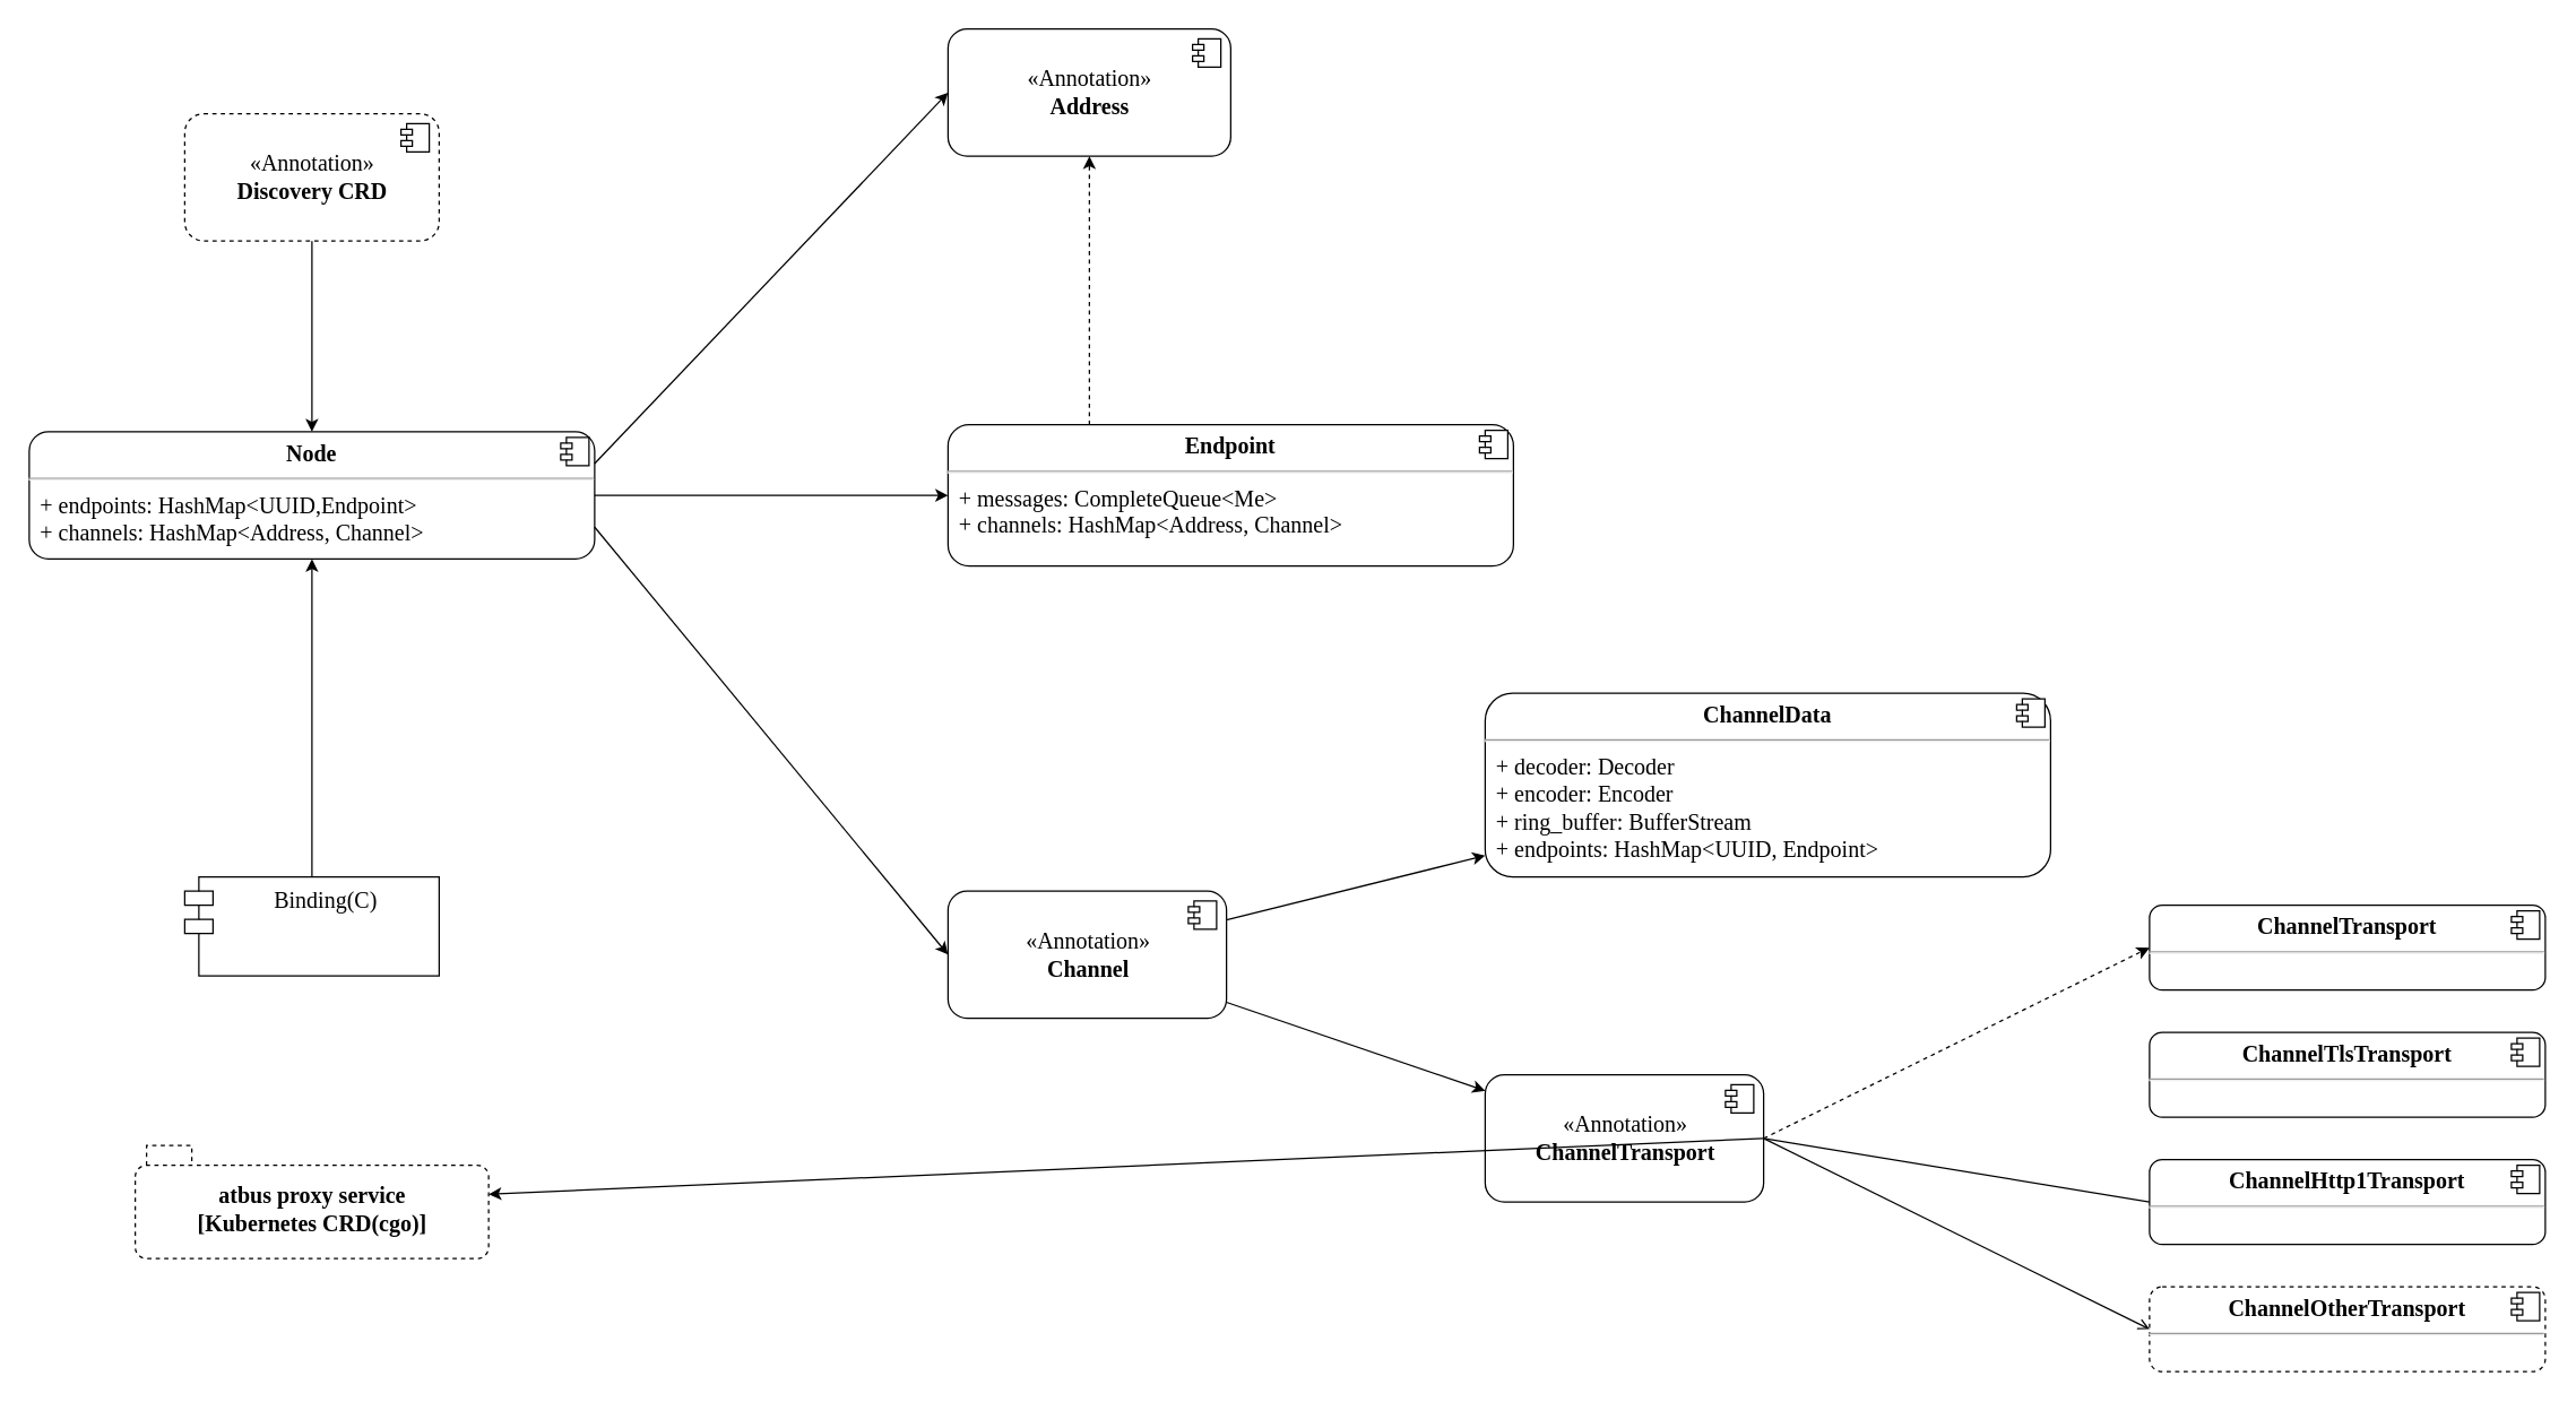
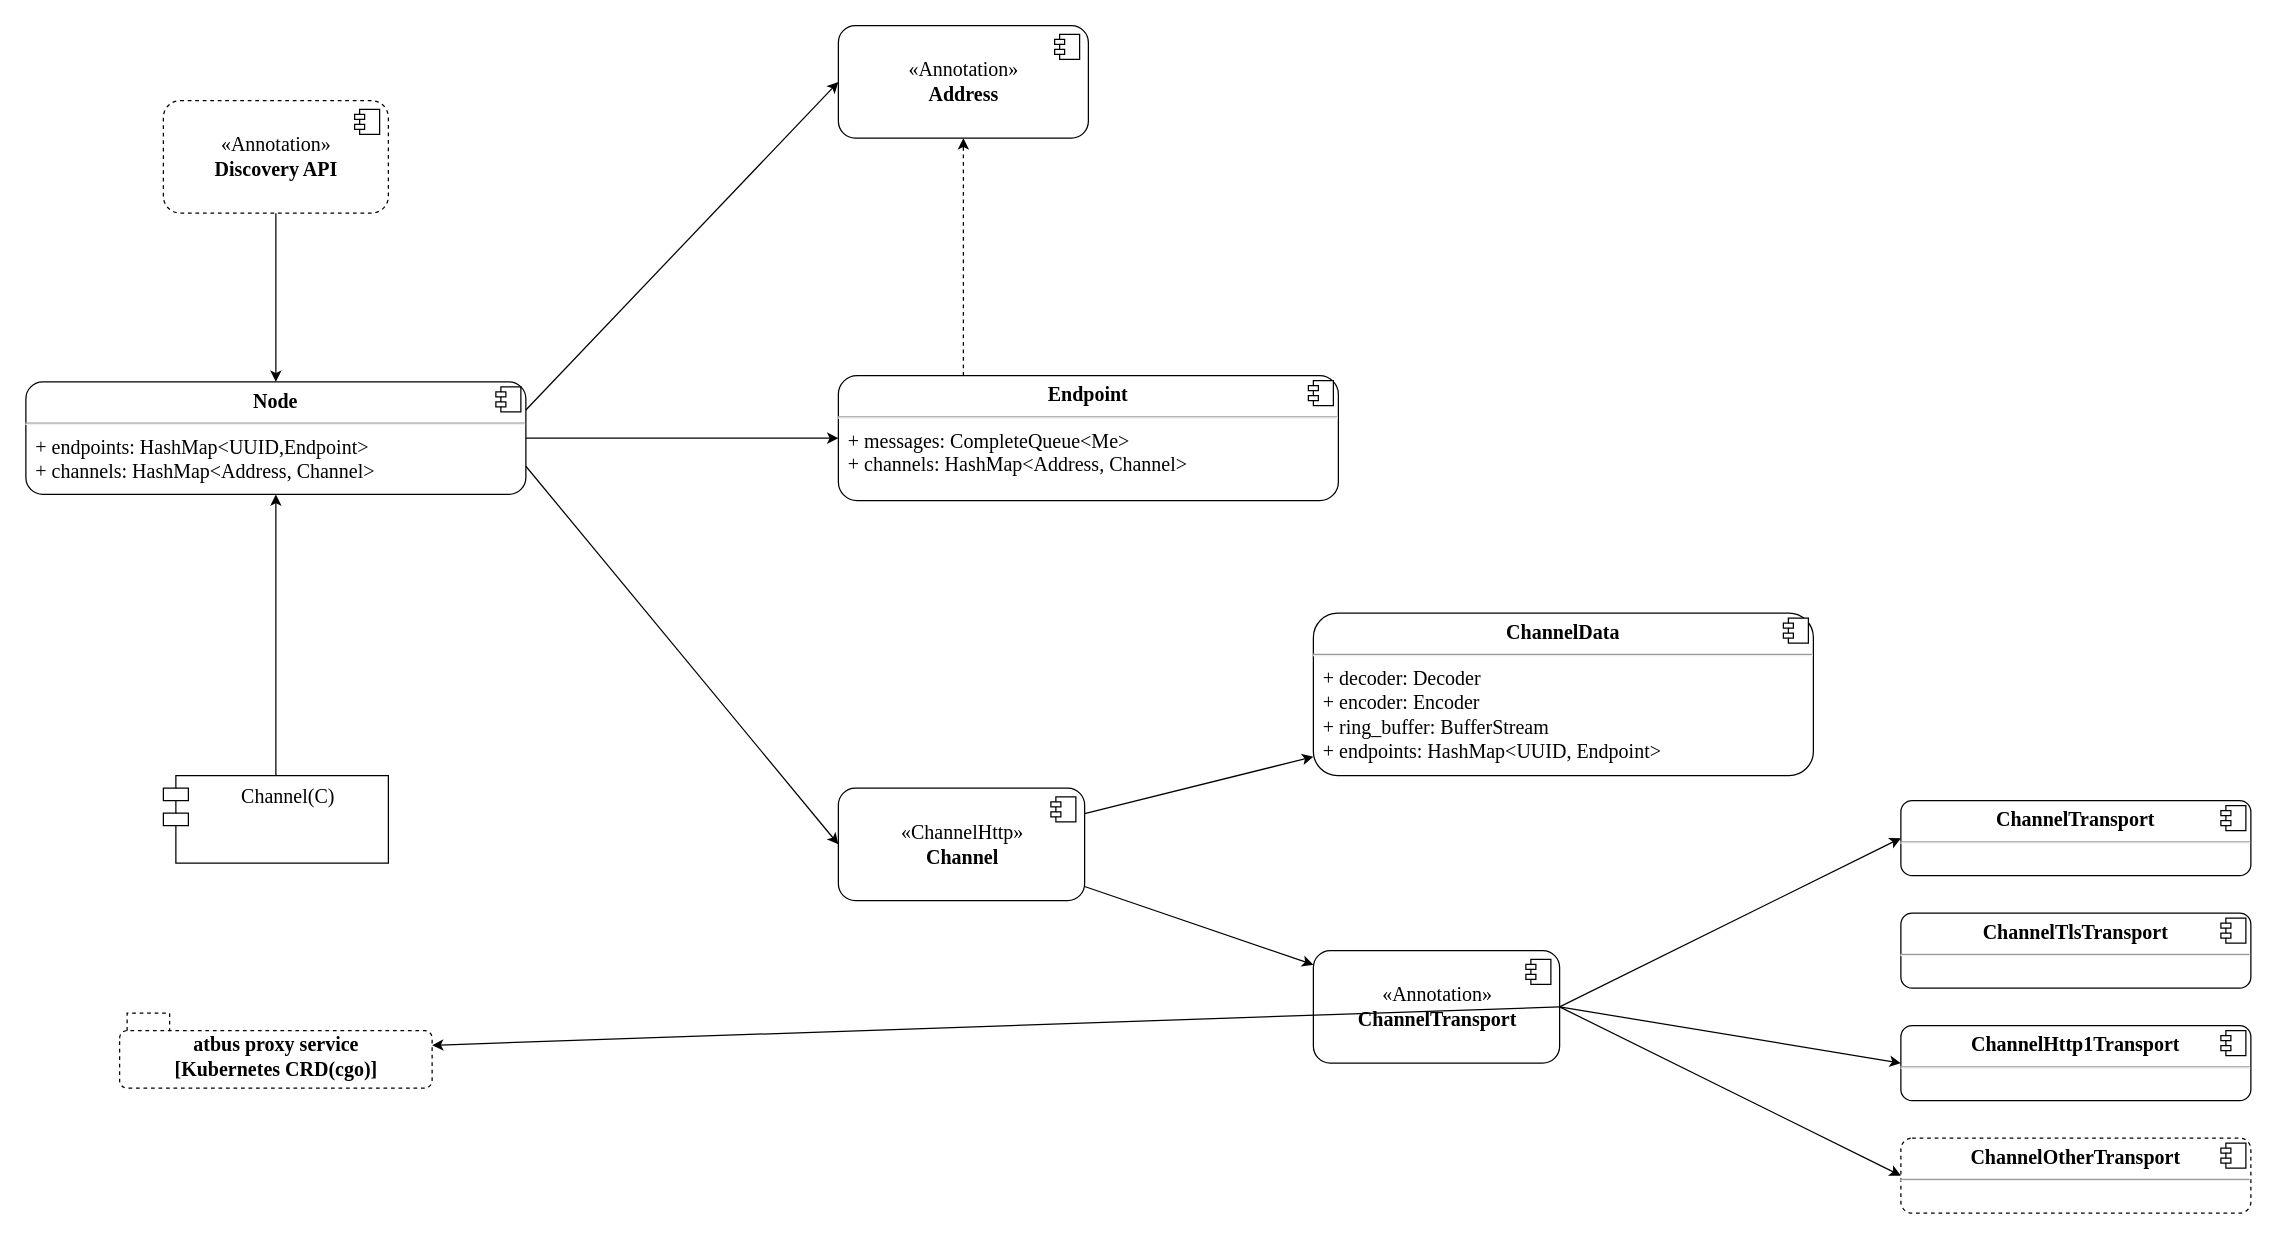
- <mxCell id="4" value="«Annotation»&lt;br&gt;&lt;b&gt;Discovery CRD&lt;/b&gt;" style="html=1;dropTarget=0;rounded=1;shadow=0;comic=0;strokeWidth=1;fontFamily=Fira Code Retina;fontSize=16;dashed=1;" vertex="1" parent="1"><mxGeometry x="130" y="80" width="180" height="90" as="geometry" /></mxCell>
+ <mxCell id="4" value="«Annotation»&lt;br&gt;&lt;b&gt;Discovery API&lt;/b&gt;" style="html=1;dropTarget=0;rounded=1;shadow=0;comic=0;strokeWidth=1;fontFamily=Fira Code Retina;fontSize=16;dashed=1;" vertex="1" parent="1"><mxGeometry x="130" y="80" width="180" height="90" as="geometry" /></mxCell>
- <mxCell id="8" value="Binding(C)" style="shape=module;align=left;spacingLeft=20;align=center;verticalAlign=top;rounded=1;shadow=0;comic=0;strokeWidth=1;fontFamily=Fira Code Retina;fontSize=16;" vertex="1" parent="1"><mxGeometry x="130" y="620" width="180" height="70" as="geometry" /></mxCell>
+ <mxCell id="8" value="Channel(C)" style="shape=module;align=left;spacingLeft=20;align=center;verticalAlign=top;rounded=1;shadow=0;comic=0;strokeWidth=1;fontFamily=Fira Code Retina;fontSize=16;" vertex="1" parent="1"><mxGeometry x="130" y="620" width="180" height="70" as="geometry" /></mxCell>
- <mxCell id="2" value="«Annotation»&lt;br&gt;&lt;b&gt;Channel&lt;/b&gt;" style="html=1;dropTarget=0;rounded=1;shadow=0;comic=0;strokeWidth=1;fontFamily=Fira Code Retina;fontSize=16;" vertex="1" parent="1"><mxGeometry x="670" y="630" width="197" height="90" as="geometry" /></mxCell>
+ <mxCell id="2" value="«ChannelHttp»&lt;br&gt;&lt;b&gt;Channel&lt;/b&gt;" style="html=1;dropTarget=0;rounded=1;shadow=0;comic=0;strokeWidth=1;fontFamily=Fira Code Retina;fontSize=16;" vertex="1" parent="1"><mxGeometry x="670" y="630" width="197" height="90" as="geometry" /></mxCell>
- <mxCell id="29" value="" style="endArrow=classic;html=1;shadow=0;strokeWidth=1;fontFamily=Fira Code Retina;fontSize=16;entryX=0;entryY=0.5;entryDx=0;entryDy=0;exitX=1;exitY=0.5;exitDx=0;exitDy=0;dashed=1;" edge="1" parent="1" source="23" target="21"><mxGeometry width="50" height="50" relative="1" as="geometry"><mxPoint x="1230" y="740" as="sourcePoint" /><mxPoint x="1280" y="690" as="targetPoint" /></mxGeometry></mxCell>
+ <mxCell id="29" value="" style="endArrow=classic;html=1;shadow=0;strokeWidth=1;fontFamily=Fira Code Retina;fontSize=16;entryX=0;entryY=0.5;entryDx=0;entryDy=0;exitX=1;exitY=0.5;exitDx=0;exitDy=0;" edge="1" parent="1" source="23" target="21"><mxGeometry width="50" height="50" relative="1" as="geometry"><mxPoint x="1230" y="740" as="sourcePoint" /><mxPoint x="1280" y="690" as="targetPoint" /></mxGeometry></mxCell>
- <mxCell id="31" value="" style="endArrow=none;html=1;shadow=0;strokeWidth=1;fontFamily=Fira Code Retina;fontSize=16;entryX=0;entryY=0.5;entryDx=0;entryDy=0;exitX=1;exitY=0.5;exitDx=0;exitDy=0;" edge="1" parent="1" source="23" target="27"><mxGeometry width="50" height="50" relative="1" as="geometry"><mxPoint x="1257" y="816.258" as="sourcePoint" /><mxPoint x="1410" y="818.212" as="targetPoint" /></mxGeometry></mxCell>
+ <mxCell id="31" value="" style="endArrow=classic;html=1;shadow=0;strokeWidth=1;fontFamily=Fira Code Retina;fontSize=16;entryX=0;entryY=0.5;entryDx=0;entryDy=0;exitX=1;exitY=0.5;exitDx=0;exitDy=0;" edge="1" parent="1" source="23" target="27"><mxGeometry width="50" height="50" relative="1" as="geometry"><mxPoint x="1257" y="816.258" as="sourcePoint" /><mxPoint x="1410" y="818.212" as="targetPoint" /></mxGeometry></mxCell>
- <mxCell id="37" value="atbus proxy service&lt;br&gt;[Kubernetes CRD(cgo)]" style="shape=folder;fontStyle=1;spacingTop=10;tabWidth=40;tabHeight=14;tabPosition=left;html=1;rounded=1;shadow=0;dashed=1;comic=0;strokeWidth=1;fontFamily=Fira Code Retina;fontSize=16;" vertex="1" parent="1"><mxGeometry x="95" y="810" width="250" height="80" as="geometry" /></mxCell>
+ <mxCell id="37" value="atbus proxy service&lt;br&gt;[Kubernetes CRD(cgo)]" style="shape=folder;fontStyle=1;spacingTop=10;tabWidth=40;tabHeight=14;tabPosition=left;html=1;rounded=1;shadow=0;dashed=1;comic=0;strokeWidth=1;fontFamily=Fira Code Retina;fontSize=16;" vertex="1" parent="1"><mxGeometry x="95" y="810" width="250" height="60" as="geometry" /></mxCell>
- <mxCell id="34" value="" style="endArrow=open;html=1;shadow=0;strokeWidth=1;fontFamily=Fira Code Retina;fontSize=16;entryX=0;entryY=0.5;entryDx=0;entryDy=0;exitX=1;exitY=0.5;exitDx=0;exitDy=0;" edge="1" parent="1" source="23" target="32"><mxGeometry width="50" height="50" relative="1" as="geometry"><mxPoint x="1257" y="815" as="sourcePoint" /><mxPoint x="1410" y="859" as="targetPoint" /></mxGeometry></mxCell>
+ <mxCell id="34" value="" style="endArrow=classic;html=1;shadow=0;strokeWidth=1;fontFamily=Fira Code Retina;fontSize=16;entryX=0;entryY=0.5;entryDx=0;entryDy=0;exitX=1;exitY=0.5;exitDx=0;exitDy=0;" edge="1" parent="1" source="23" target="32"><mxGeometry width="50" height="50" relative="1" as="geometry"><mxPoint x="1257" y="815" as="sourcePoint" /><mxPoint x="1410" y="859" as="targetPoint" /></mxGeometry></mxCell>
